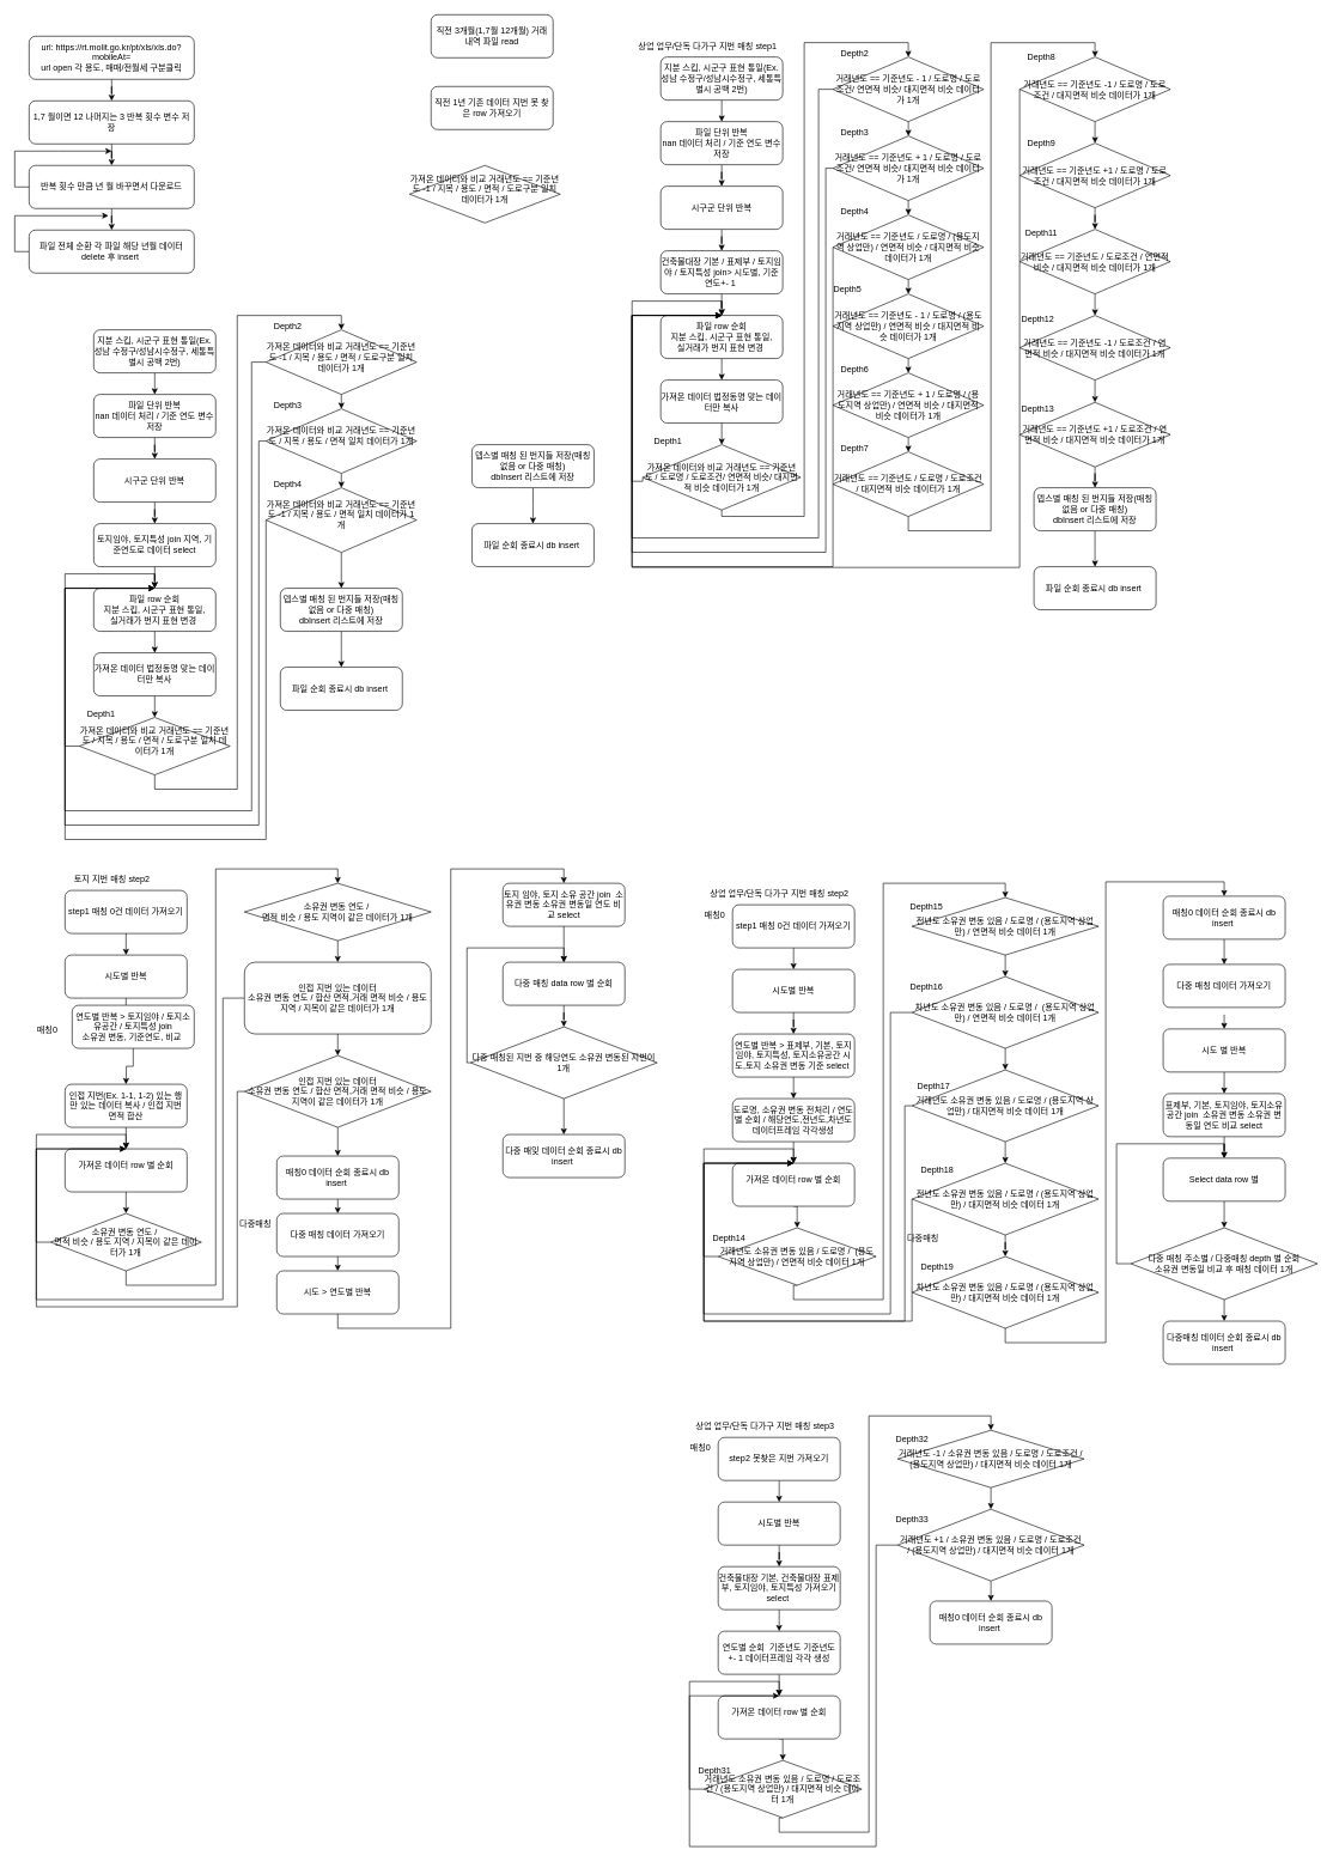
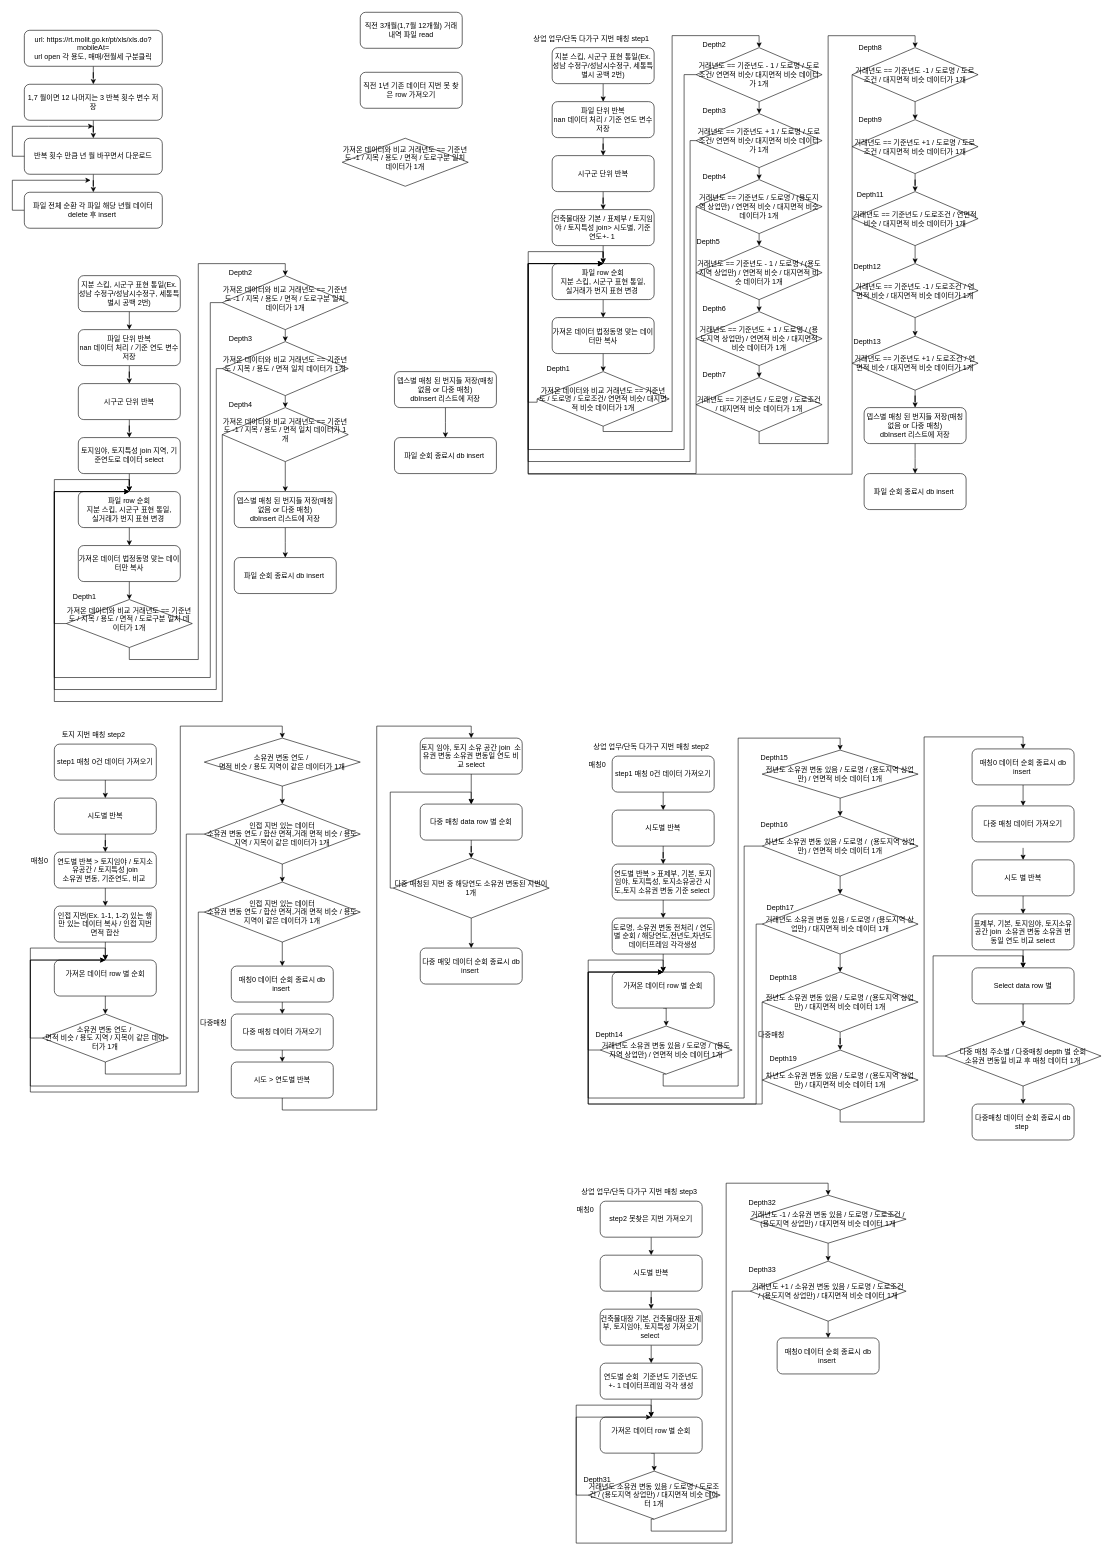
- <mxCell id="63" value="인접 지번 있는 데이터 &lt;br&gt;소유권 변동 연도 / 합산&amp;nbsp;&lt;span style=&quot;background-color: initial;&quot;&gt;면적,거래 면적 비슷 / 용도 지역 / 지목이 같은 데이터가 1개&lt;/span&gt;" style="whiteSpace=wrap;html=1;rounded=1;" vertex="1" parent="1"><mxGeometry x="340" y="1340" width="260" height="100" as="geometry" /></mxCell>
+ <mxCell id="63" value="인접 지번 있는 데이터 &lt;br&gt;소유권 변동 연도 / 합산&amp;nbsp;&lt;span style=&quot;background-color: initial;&quot;&gt;면적,거래 면적 비슷 / 용도 지역 / 지목이 같은 데이터가 1개&lt;/span&gt;" style="rhombus;whiteSpace=wrap;html=1;" vertex="1" parent="1"><mxGeometry x="340" y="1340" width="260" height="100" as="geometry" /></mxCell>
- <mxCell id="51" value="연도별 반복 &amp;gt; 토지임야 / 토지소유공간 / 토지특성 join&lt;br&gt;소유권 변동, 기준연도, 비교&amp;nbsp;" style="rounded=1;whiteSpace=wrap;html=1;" vertex="1" parent="1"><mxGeometry x="100" y="1400" width="170" height="60" as="geometry" /></mxCell>
+ <mxCell id="51" value="연도별 반복 &amp;gt; 토지임야 / 토지소유공간 / 토지특성 join&lt;br&gt;소유권 변동, 기준연도, 비교&amp;nbsp;" style="rounded=1;whiteSpace=wrap;html=1;" vertex="1" parent="1"><mxGeometry x="90" y="1420" width="170" height="60" as="geometry" /></mxCell>
- <mxCell id="180" value="&lt;div&gt;다중매칭 데이터 순회 종료시 db insert&amp;nbsp;&lt;br&gt;&lt;/div&gt;" style="rounded=1;whiteSpace=wrap;html=1;" vertex="1" parent="1"><mxGeometry x="1620" y="1840" width="170" height="60" as="geometry" /></mxCell>
+ <mxCell id="180" value="&lt;div&gt;다중매칭 데이터 순회 종료시 db step&amp;nbsp;&lt;br&gt;&lt;/div&gt;" style="rounded=1;whiteSpace=wrap;html=1;" vertex="1" parent="1"><mxGeometry x="1620" y="1840" width="170" height="60" as="geometry" /></mxCell>
